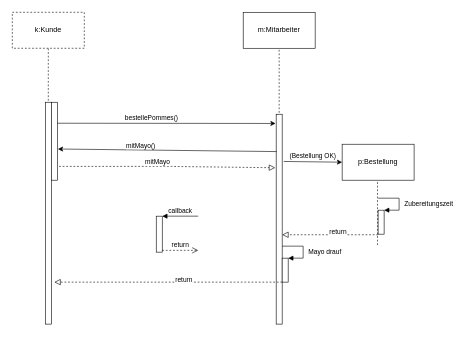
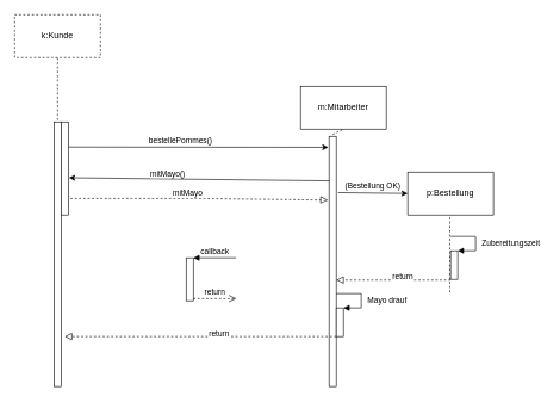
- <mxCell id="3" value="m:Mitarbeiter" style="rounded=0;whiteSpace=wrap;html=1;" vertex="1" parent="1"><mxGeometry x="405" y="20" width="120" height="60" as="geometry" /></mxCell>
+ <mxCell id="3" value="m:Mitarbeiter" style="rounded=0;whiteSpace=wrap;html=1;" vertex="1" parent="1"><mxGeometry x="420" y="120" width="120" height="60" as="geometry" /></mxCell>
